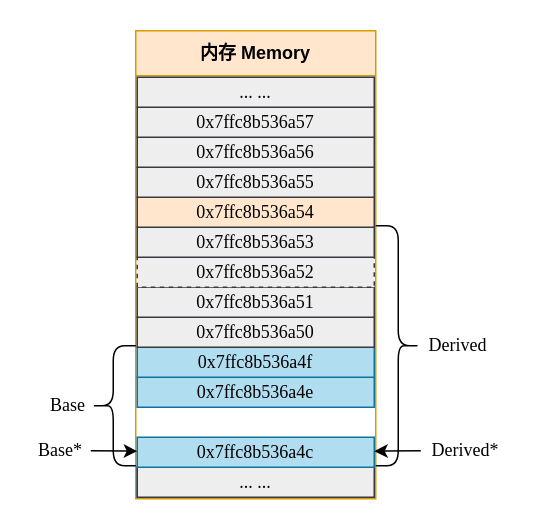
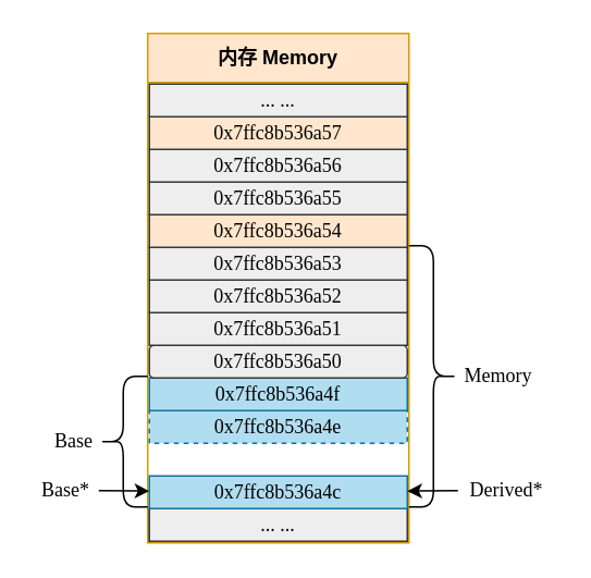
- <mxCell id="15" value="0x7ffc8b536a57" style="rounded=0;whiteSpace=wrap;html=1;fillColor=#eeeeee;strokeColor=#36393d;fontFamily=consolas;" parent="2" vertex="1"><mxGeometry x="1" y="51" width="158" height="20" as="geometry" /></mxCell>
+ <mxCell id="15" value="0x7ffc8b536a57" style="rounded=0;whiteSpace=wrap;html=1;fillColor=#ffe6cc;strokeColor=#36393d;fontFamily=consolas;" parent="2" vertex="1"><mxGeometry x="1" y="51" width="158" height="20" as="geometry" /></mxCell>
- <mxCell id="10" value="0x7ffc8b536a52" style="rounded=0;whiteSpace=wrap;html=1;fillColor=#EEEEEE;strokeColor=#36393D;fontFamily=consolas;dashed=1;" parent="2" vertex="1"><mxGeometry x="1" y="151" width="158" height="20" as="geometry" /></mxCell>
+ <mxCell id="10" value="0x7ffc8b536a52" style="rounded=0;whiteSpace=wrap;html=1;fillColor=#EEEEEE;strokeColor=#36393D;fontFamily=consolas;" parent="2" vertex="1"><mxGeometry x="1" y="151" width="158" height="20" as="geometry" /></mxCell>
- <mxCell id="8" value="0x7ffc8b536a50" style="rounded=0;whiteSpace=wrap;html=1;fillColor=#EEEEEE;strokeColor=#36393D;fontFamily=consolas;" parent="2" vertex="1"><mxGeometry x="1" y="191" width="158" height="20" as="geometry" /></mxCell>
+ <mxCell id="8" value="0x7ffc8b536a50" style="whiteSpace=wrap;html=1;fillColor=#EEEEEE;strokeColor=#36393D;fontFamily=consolas;rounded=1;" parent="2" vertex="1"><mxGeometry x="1" y="191" width="158" height="20" as="geometry" /></mxCell>
- <mxCell id="20" value="&lt;font face=&quot;consolas&quot;&gt;Derived&lt;/font&gt;" style="text;html=1;strokeColor=none;fillColor=none;align=center;verticalAlign=middle;whiteSpace=wrap;rounded=0;" vertex="1" parent="1"><mxGeometry x="280" y="215" width="50" height="30" as="geometry" /></mxCell>
+ <mxCell id="20" value="&lt;font face=&quot;consolas&quot;&gt;Memory&lt;/font&gt;" style="text;html=1;strokeColor=none;fillColor=none;align=center;verticalAlign=middle;whiteSpace=wrap;rounded=0;" vertex="1" parent="1"><mxGeometry x="280" y="215" width="50" height="30" as="geometry" /></mxCell>
- <mxCell id="6" value="0x7ffc8b536a4e" style="rounded=0;whiteSpace=wrap;html=1;fillColor=#b1ddf0;strokeColor=#10739e;fontFamily=consolas;" parent="2" vertex="1"><mxGeometry x="1" y="231" width="158" height="20" as="geometry" /></mxCell>
+ <mxCell id="6" value="0x7ffc8b536a4e" style="rounded=0;whiteSpace=wrap;html=1;fillColor=#b1ddf0;strokeColor=#10739e;fontFamily=consolas;dashed=1;" parent="2" vertex="1"><mxGeometry x="1" y="231" width="158" height="20" as="geometry" /></mxCell>
